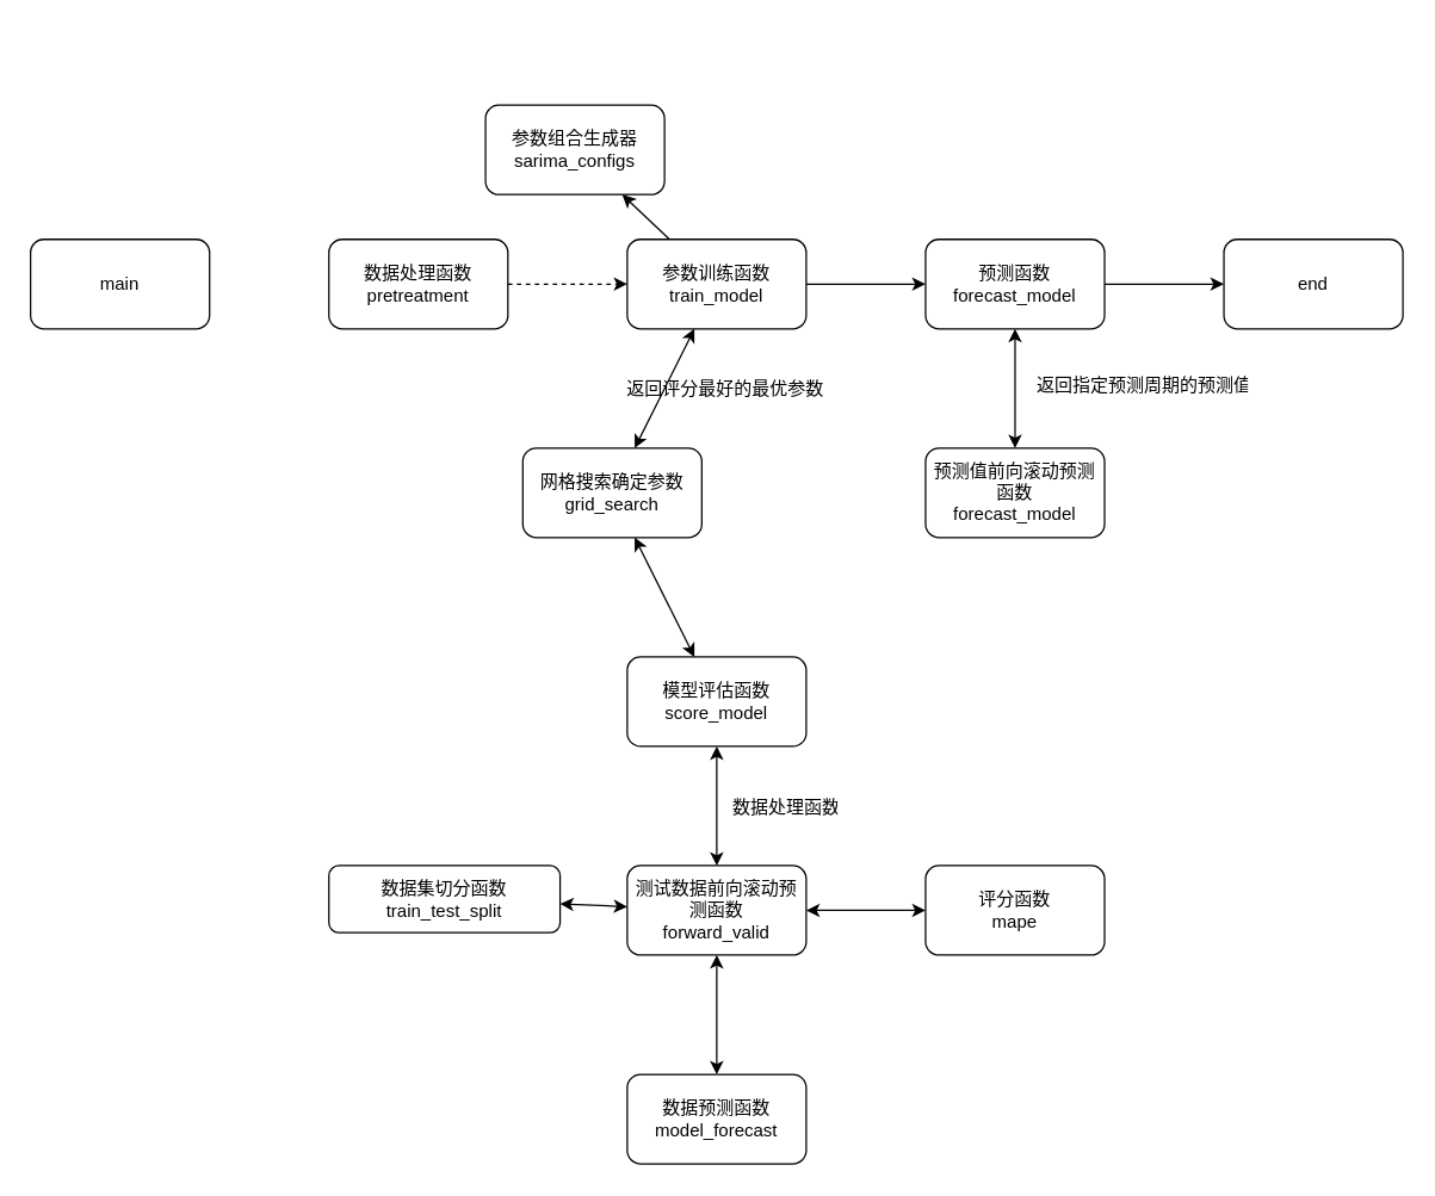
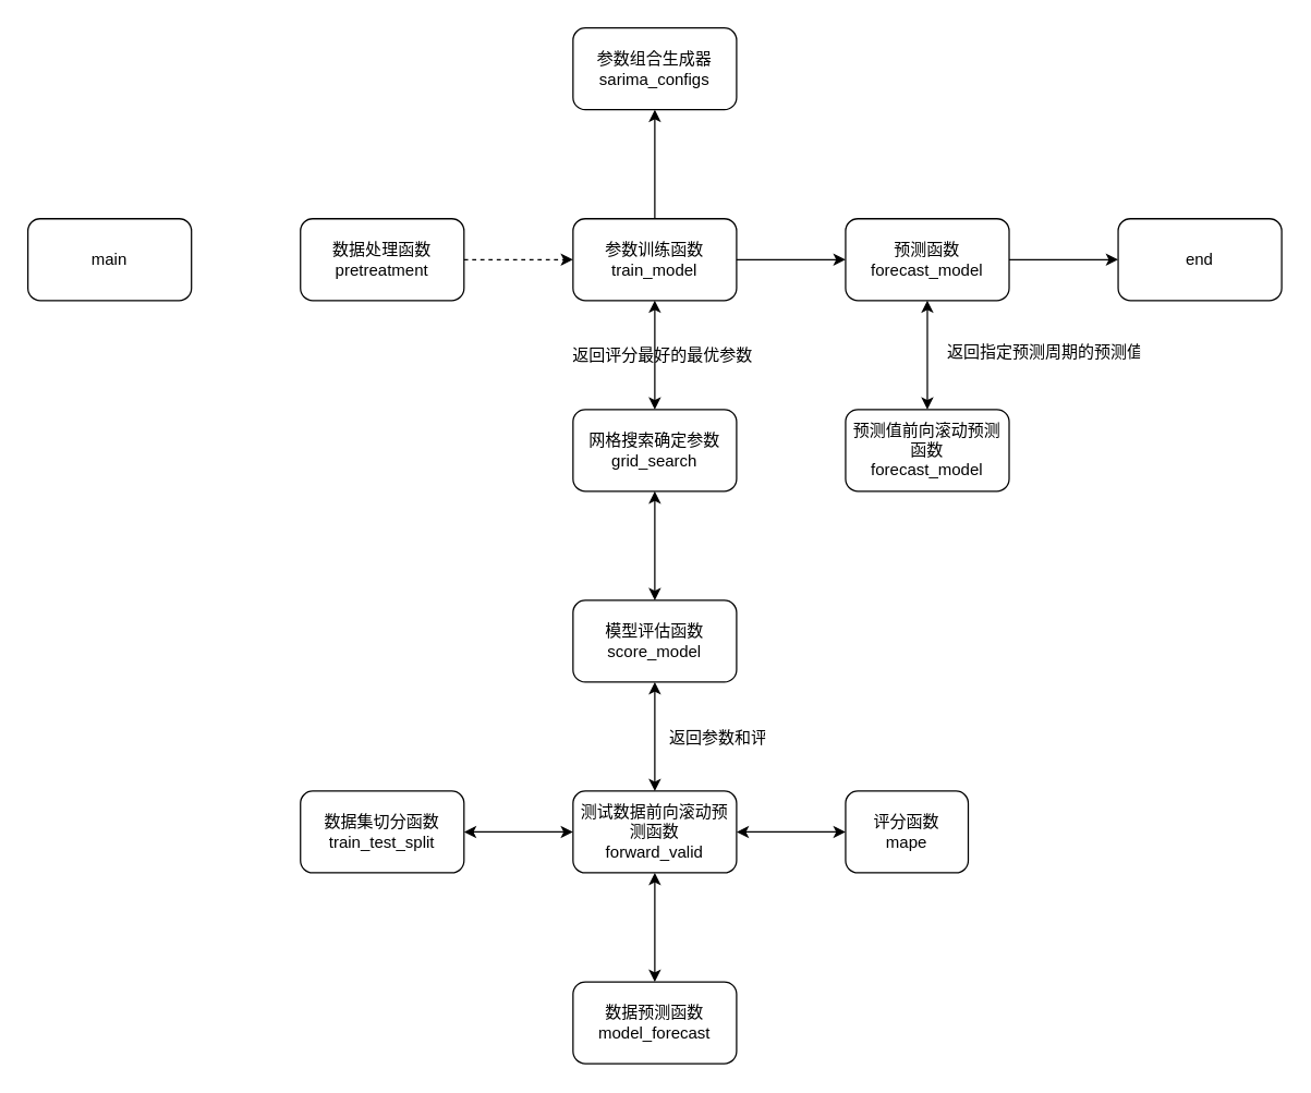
- <mxCell id="7" value="参数组合生成器&lt;br&gt;sarima_configs" style="rounded=1;whiteSpace=wrap;html=1;" parent="2" vertex="1"><mxGeometry x="305" y="50" width="120" height="60" as="geometry" /></mxCell>
+ <mxCell id="7" value="参数组合生成器&lt;br&gt;sarima_configs" style="rounded=1;whiteSpace=wrap;html=1;" parent="2" vertex="1"><mxGeometry x="400" width="120" height="60" as="geometry" /></mxCell>
- <mxCell id="9" value="网格搜索确定参数&lt;br&gt;grid_search" style="rounded=1;whiteSpace=wrap;html=1;" parent="2" vertex="1"><mxGeometry x="330" y="280" width="120" height="60" as="geometry" /></mxCell>
+ <mxCell id="9" value="网格搜索确定参数&lt;br&gt;grid_search" style="rounded=1;whiteSpace=wrap;html=1;" parent="2" vertex="1"><mxGeometry x="400" y="280" width="120" height="60" as="geometry" /></mxCell>
- <mxCell id="16" value="数据处理函数" style="text;strokeColor=none;fillColor=none;align=left;verticalAlign=middle;spacingLeft=4;spacingRight=4;overflow=hidden;points=[[0,0.5],[1,0.5]];portConstraint=eastwest;rotatable=0;" parent="2" vertex="1"><mxGeometry x="465" y="505" width="80" height="30" as="geometry" /></mxCell>
+ <mxCell id="16" value="返回参数和评分值" style="text;strokeColor=none;fillColor=none;align=left;verticalAlign=middle;spacingLeft=4;spacingRight=4;overflow=hidden;points=[[0,0.5],[1,0.5]];portConstraint=eastwest;rotatable=0;" parent="2" vertex="1"><mxGeometry x="465" y="505" width="80" height="30" as="geometry" /></mxCell>
- <mxCell id="12" value="数据集切分函数&lt;br&gt;train_test_split" style="rounded=1;whiteSpace=wrap;html=1;" parent="2" vertex="1"><mxGeometry x="200" y="560" width="155" height="45" as="geometry" /></mxCell>
+ <mxCell id="12" value="数据集切分函数&lt;br&gt;train_test_split" style="rounded=1;whiteSpace=wrap;html=1;" parent="2" vertex="1"><mxGeometry x="200" y="560" width="120" height="60" as="geometry" /></mxCell>
- <mxCell id="14" value="评分函数&lt;br&gt;mape" style="rounded=1;whiteSpace=wrap;html=1;" parent="2" vertex="1"><mxGeometry x="600" y="560" width="120" height="60" as="geometry" /></mxCell>
+ <mxCell id="14" value="评分函数&lt;br&gt;mape" style="rounded=1;whiteSpace=wrap;html=1;" parent="2" vertex="1"><mxGeometry x="600" y="560" width="90" height="60" as="geometry" /></mxCell>
